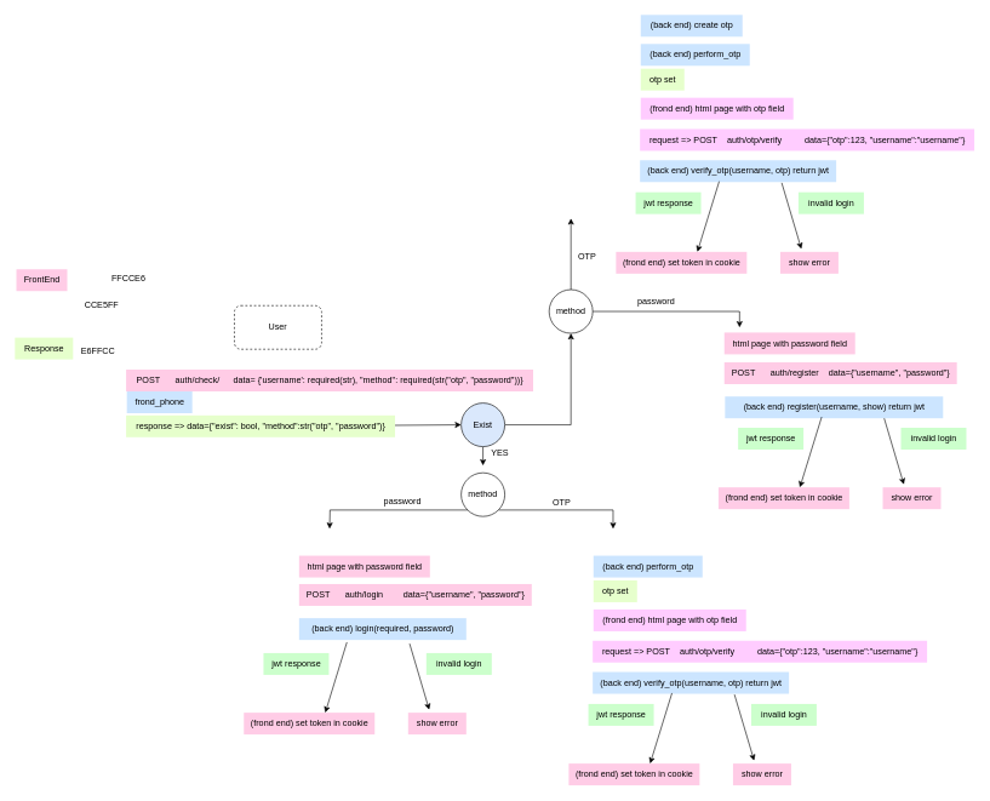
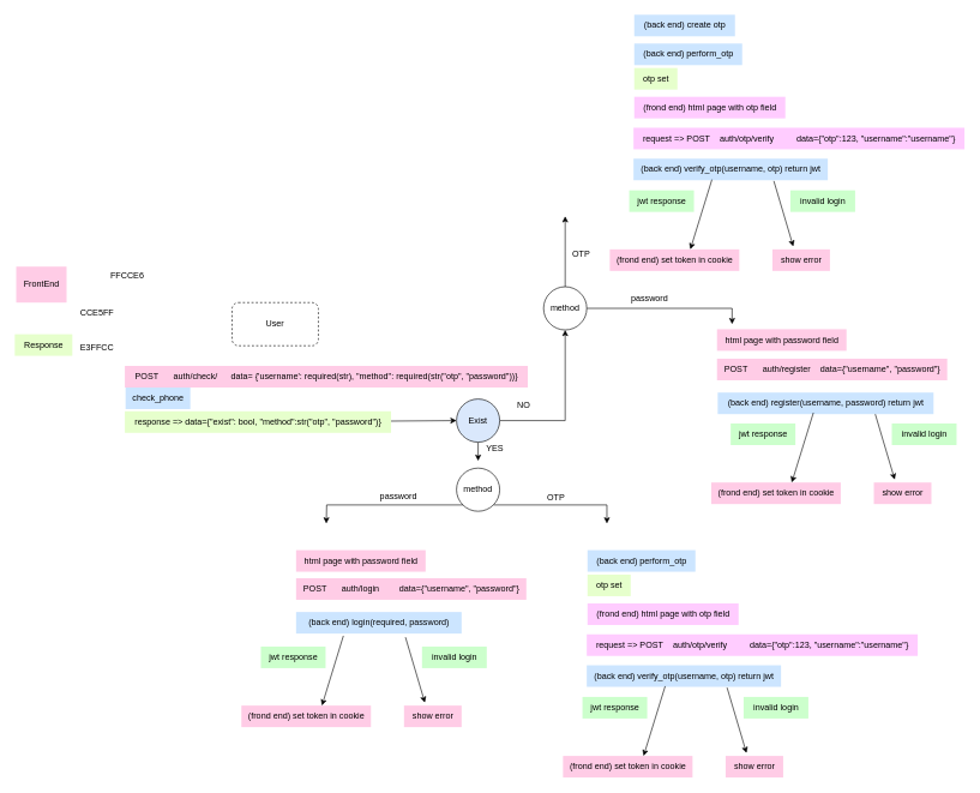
- <mxCell id="12" value="FrontEnd" style="text;html=1;align=center;verticalAlign=middle;resizable=0;points=[];autosize=1;strokeColor=none;fillColor=#FFCCE6;" vertex="1" parent="1"><mxGeometry x="22" y="370" width="70" height="30" as="geometry" /></mxCell>
+ <mxCell id="12" value="FrontEnd" style="text;html=1;align=center;verticalAlign=middle;resizable=0;points=[];autosize=1;strokeColor=none;fillColor=#FFCCE6;" vertex="1" parent="1"><mxGeometry x="22" y="370" width="70" height="50" as="geometry" /></mxCell>
- <mxCell id="34" value="CCE5FF" style="text;html=1;align=center;verticalAlign=middle;resizable=0;points=[];autosize=1;strokeColor=none;fillColor=none;" vertex="1" parent="1"><mxGeometry x="104" y="405" width="70" height="30" as="geometry" /></mxCell>
+ <mxCell id="34" value="CCE5FF" style="text;html=1;align=center;verticalAlign=middle;resizable=0;points=[];autosize=1;strokeColor=none;fillColor=none;" vertex="1" parent="1"><mxGeometry x="99" y="420" width="70" height="30" as="geometry" /></mxCell>
- <mxCell id="37" value="E6FFCC" style="text;html=1;align=center;verticalAlign=middle;resizable=0;points=[];autosize=1;strokeColor=none;fillColor=none;" vertex="1" parent="1"><mxGeometry x="99" y="468" width="70" height="30" as="geometry" /></mxCell>
+ <mxCell id="37" value="E3FFCC" style="text;html=1;align=center;verticalAlign=middle;resizable=0;points=[];autosize=1;strokeColor=none;fillColor=none;" vertex="1" parent="1"><mxGeometry x="99" y="468" width="70" height="30" as="geometry" /></mxCell>
- <mxCell id="35" value="frond_phone" style="text;html=1;align=center;verticalAlign=middle;resizable=0;points=[];autosize=1;strokeColor=none;fillColor=#CCE5FF;" vertex="1" parent="1"><mxGeometry x="174" y="538" width="90" height="30" as="geometry" /></mxCell>
+ <mxCell id="35" value="check_phone" style="text;html=1;align=center;verticalAlign=middle;resizable=0;points=[];autosize=1;strokeColor=none;fillColor=#CCE5FF;" vertex="1" parent="1"><mxGeometry x="174" y="538" width="90" height="30" as="geometry" /></mxCell>
- <mxCell id="32" value="(back end) register(username, show) return jwt" style="text;html=1;align=center;verticalAlign=middle;resizable=0;points=[];autosize=1;strokeColor=none;fillColor=#CCE5FF;" vertex="1" parent="1"><mxGeometry x="997" y="545" width="300" height="30" as="geometry" /></mxCell>
+ <mxCell id="32" value="(back end) register(username, password) return jwt" style="text;html=1;align=center;verticalAlign=middle;resizable=0;points=[];autosize=1;strokeColor=none;fillColor=#CCE5FF;" vertex="1" parent="1"><mxGeometry x="997" y="545" width="300" height="30" as="geometry" /></mxCell>
+ <mxCell id="15" value="NO" style="text;html=1;align=center;verticalAlign=middle;resizable=0;points=[];autosize=1;strokeColor=none;fillColor=none;" vertex="1" parent="1"><mxGeometry x="707" y="548" width="40" height="30" as="geometry" /></mxCell>
